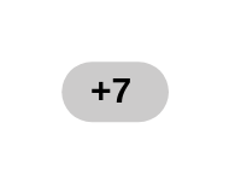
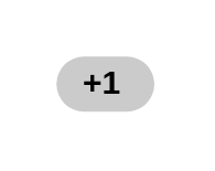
- <mxCell id="2" value="+7" style="rounded=1;whiteSpace=wrap;html=1;arcSize=50;strokeColor=none;strokeWidth=1;fontColor=#000000;whiteSpace=wrap;align=left;verticalAlign=middle;spacingLeft=0;fontStyle=1;fontSize=12;spacing=10;fillColor=#CCCBCB;" vertex="1" parent="1"><mxGeometry x="20" y="20" width="35.5" height="20" as="geometry" /></mxCell>
+ <mxCell id="2" value="+1" style="rounded=1;whiteSpace=wrap;html=1;arcSize=50;strokeColor=none;strokeWidth=1;fontColor=#000000;whiteSpace=wrap;align=left;verticalAlign=middle;spacingLeft=0;fontStyle=1;fontSize=12;spacing=10;fillColor=#CCCBCB;" vertex="1" parent="1"><mxGeometry x="20" y="20" width="35.5" height="20" as="geometry" /></mxCell>
